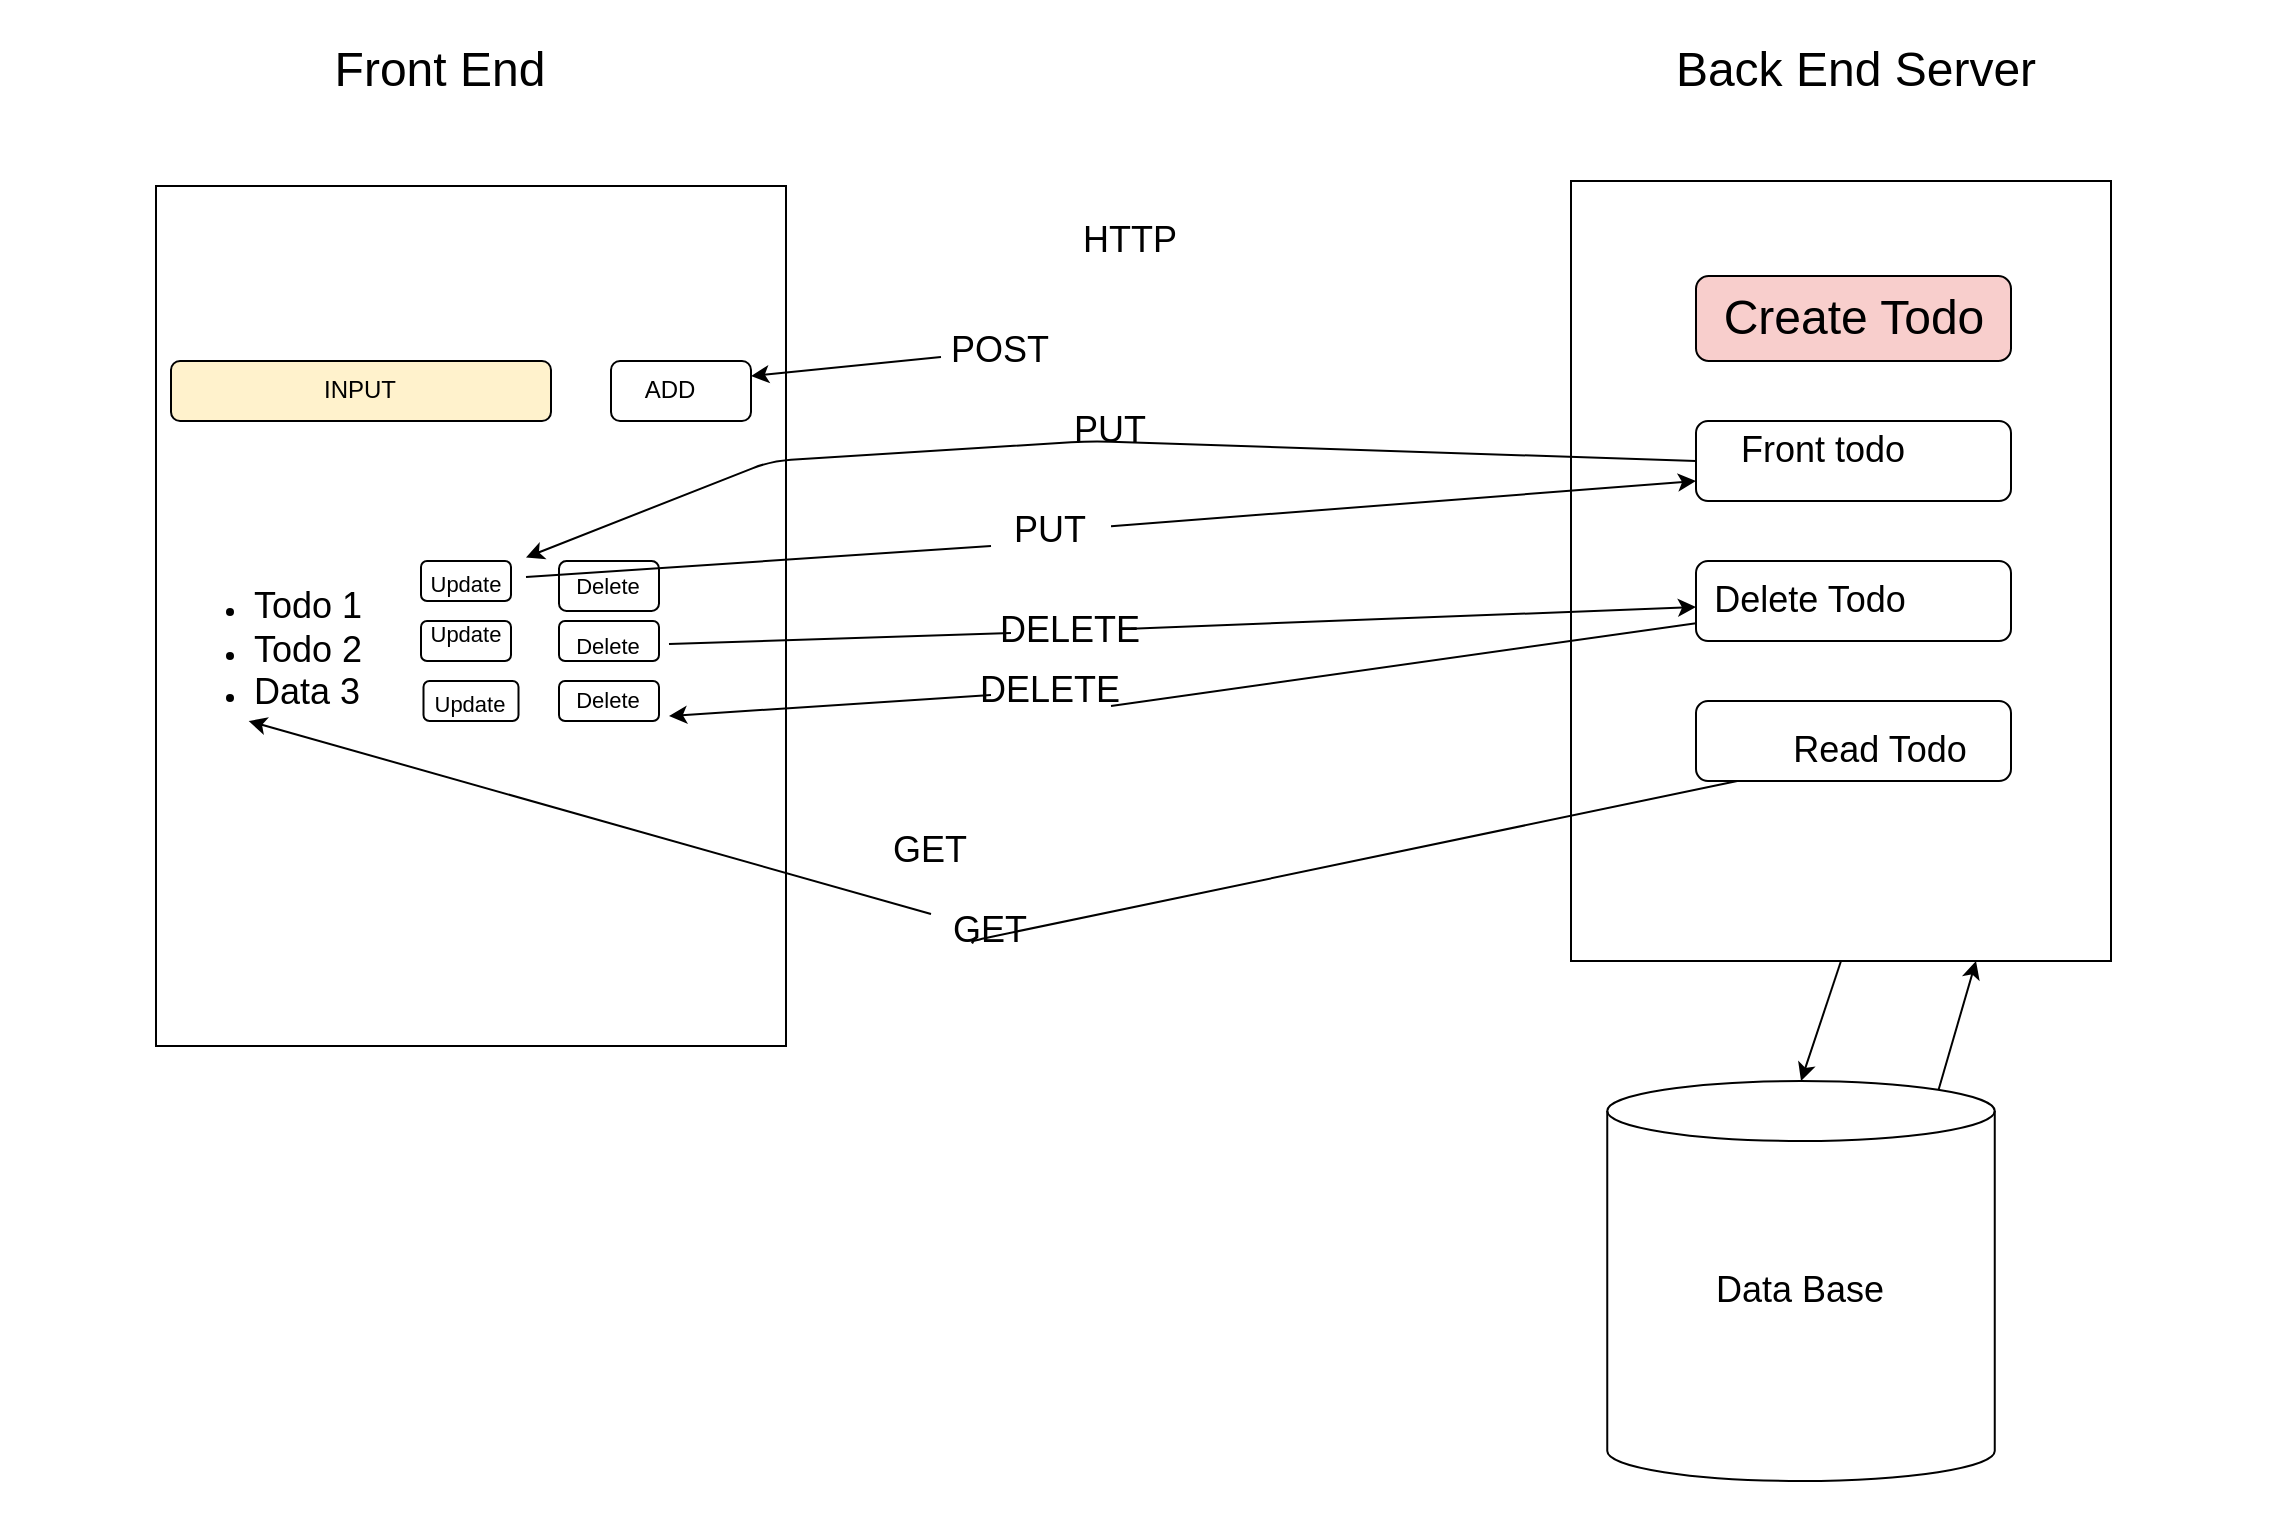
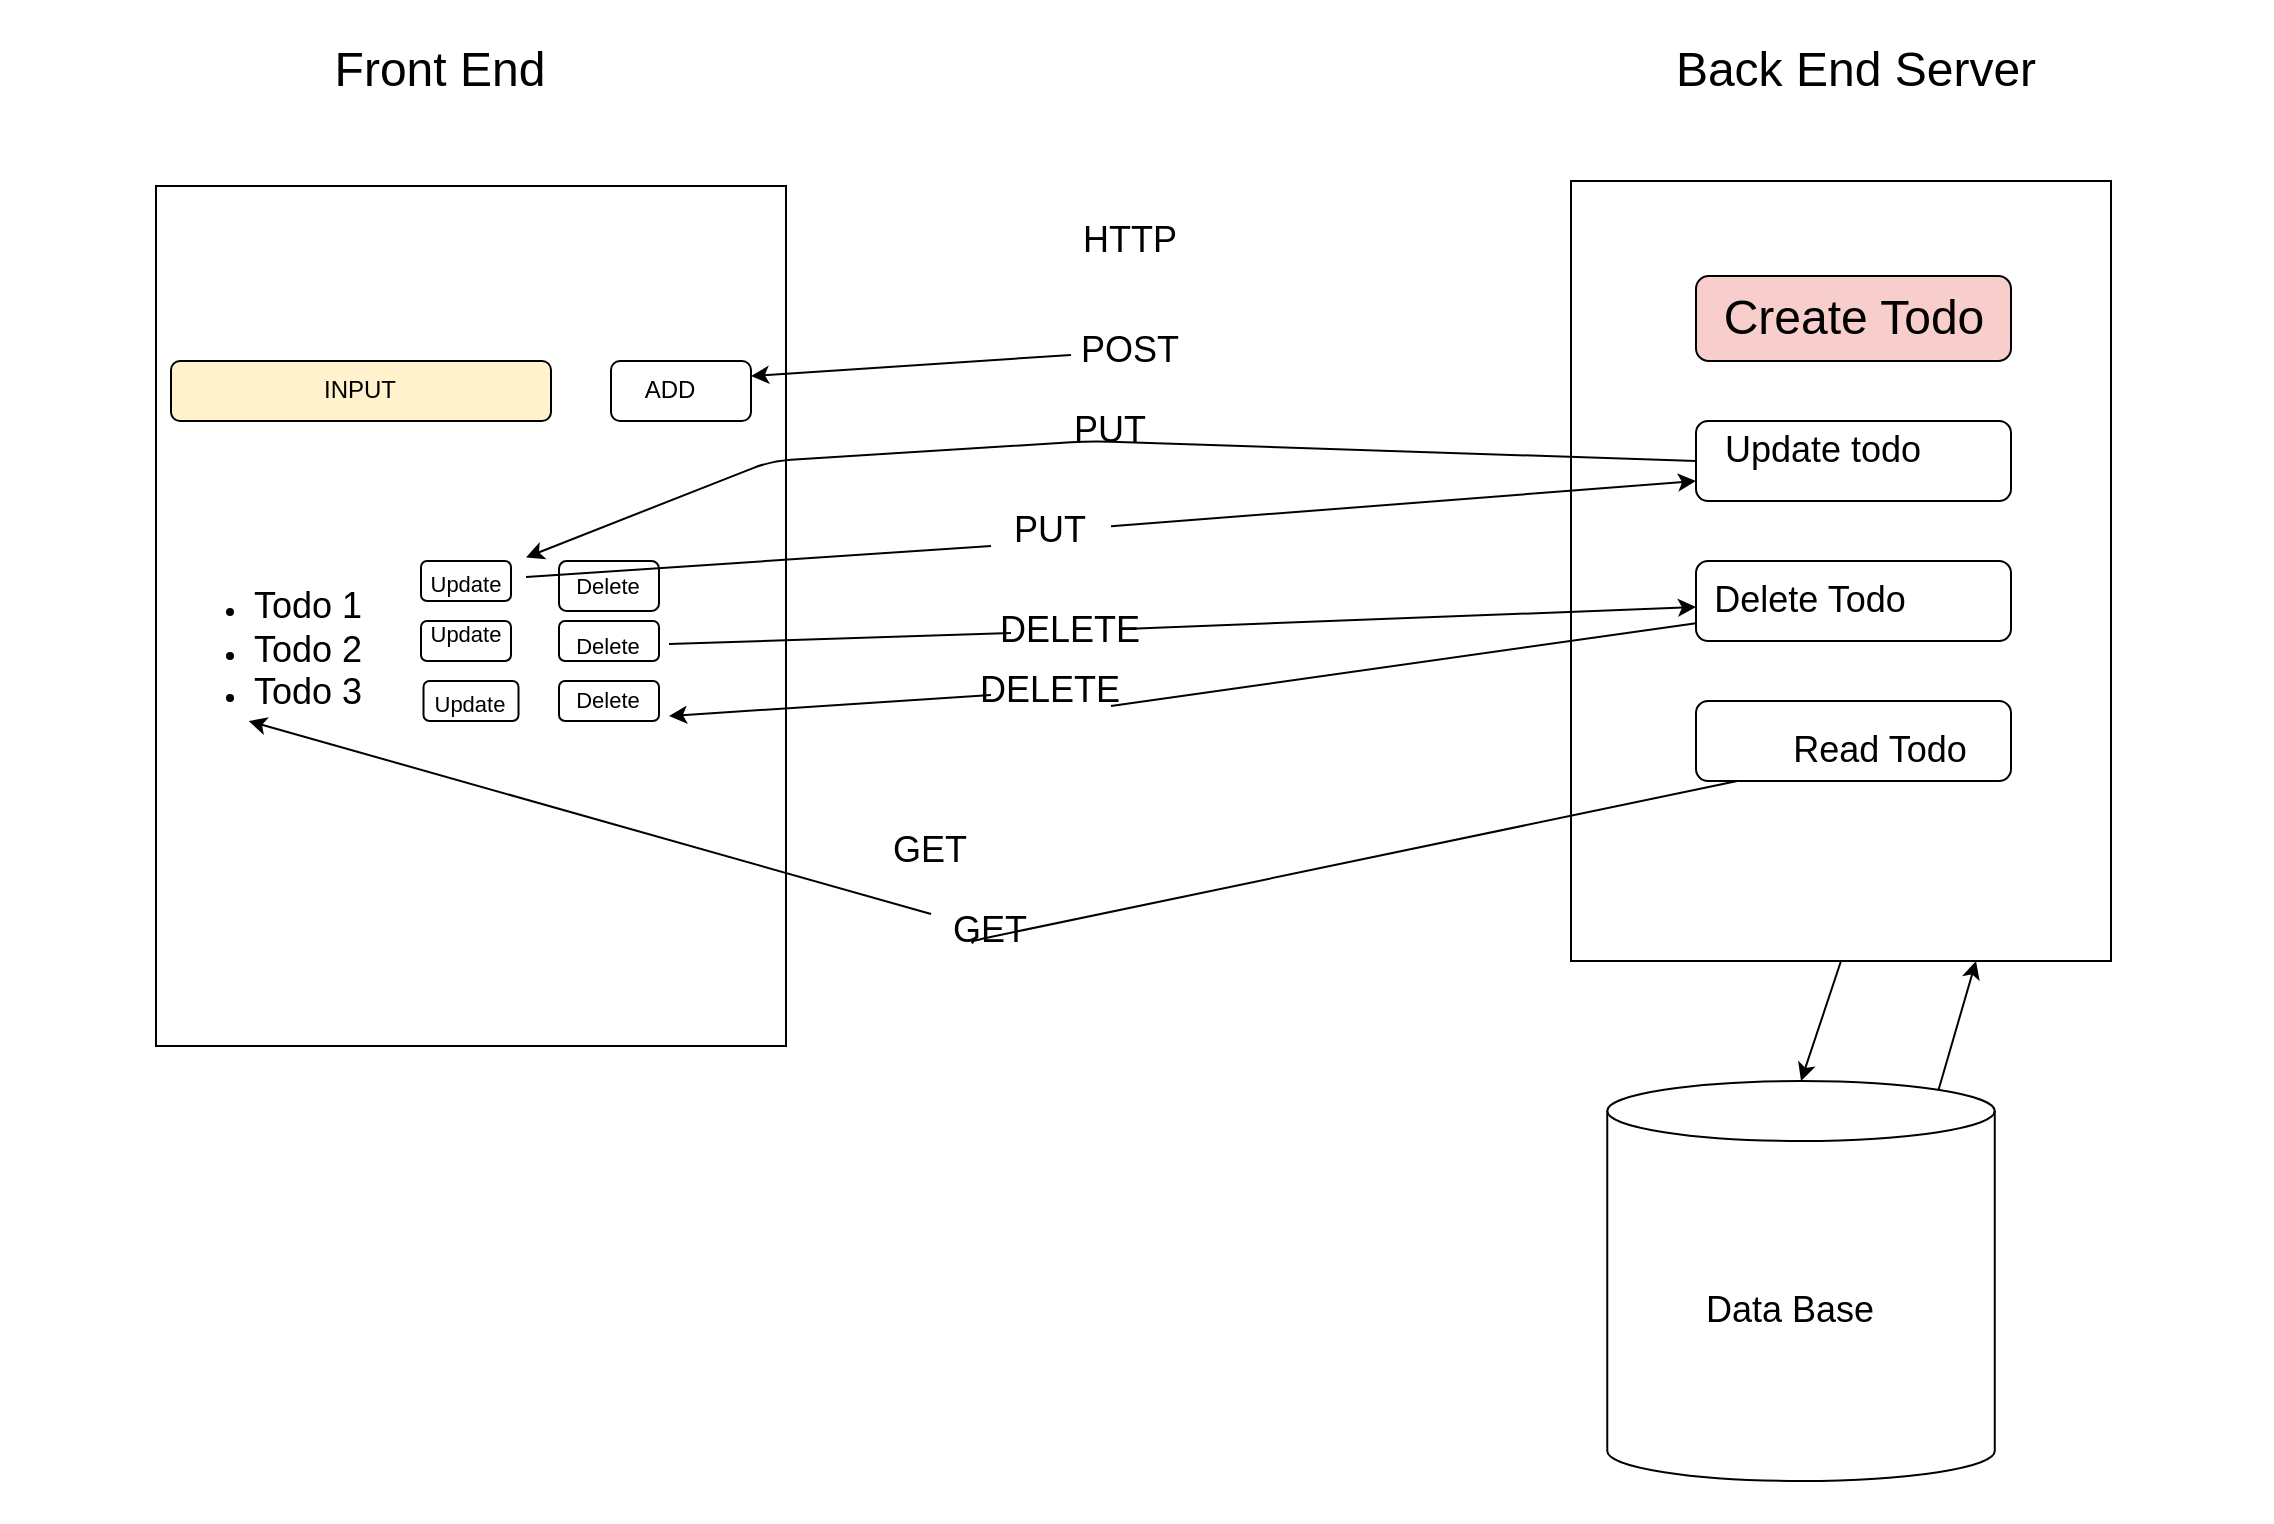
- <mxCell id="40" value="POST" style="text;html=1;strokeColor=none;fillColor=none;align=center;verticalAlign=middle;whiteSpace=wrap;rounded=0;fontSize=18;" vertex="1" parent="1"><mxGeometry x="470" y="160" width="60" height="30" as="geometry" /></mxCell>
+ <mxCell id="40" value="POST" style="text;html=1;strokeColor=none;fillColor=none;align=center;verticalAlign=middle;whiteSpace=wrap;rounded=0;fontSize=18;" vertex="1" parent="1"><mxGeometry x="535" y="160" width="60" height="30" as="geometry" /></mxCell>
- <mxCell id="30" value="Front todo" style="text;html=1;strokeColor=none;fillColor=none;align=center;verticalAlign=middle;whiteSpace=wrap;rounded=0;fontSize=18;" vertex="1" parent="1"><mxGeometry x="855" y="210" width="112.5" height="30" as="geometry" /></mxCell>
+ <mxCell id="30" value="Update todo" style="text;html=1;strokeColor=none;fillColor=none;align=center;verticalAlign=middle;whiteSpace=wrap;rounded=0;fontSize=18;" vertex="1" parent="1"><mxGeometry x="855" y="210" width="112.5" height="30" as="geometry" /></mxCell>
- <mxCell id="9" value="&lt;ul&gt;&lt;li&gt;&lt;font style=&quot;font-size: 18px&quot;&gt;Todo 1&lt;/font&gt;&lt;/li&gt;&lt;li&gt;&lt;font style=&quot;font-size: 18px&quot;&gt;Todo 2&lt;/font&gt;&lt;/li&gt;&lt;li&gt;&lt;font style=&quot;font-size: 18px&quot;&gt;Data 3&lt;/font&gt;&lt;/li&gt;&lt;/ul&gt;" style="text;strokeColor=none;fillColor=none;html=1;whiteSpace=wrap;verticalAlign=middle;overflow=hidden;" vertex="1" parent="1"><mxGeometry x="85" y="240" width="110" height="170" as="geometry" /></mxCell>
+ <mxCell id="9" value="&lt;ul&gt;&lt;li&gt;&lt;font style=&quot;font-size: 18px&quot;&gt;Todo 1&lt;/font&gt;&lt;/li&gt;&lt;li&gt;&lt;font style=&quot;font-size: 18px&quot;&gt;Todo 2&lt;/font&gt;&lt;/li&gt;&lt;li&gt;&lt;font style=&quot;font-size: 18px&quot;&gt;Todo 3&lt;/font&gt;&lt;/li&gt;&lt;/ul&gt;" style="text;strokeColor=none;fillColor=none;html=1;whiteSpace=wrap;verticalAlign=middle;overflow=hidden;" vertex="1" parent="1"><mxGeometry x="85" y="240" width="110" height="170" as="geometry" /></mxCell>
- <mxCell id="39" value="Data Base" style="text;html=1;strokeColor=none;fillColor=none;align=center;verticalAlign=middle;whiteSpace=wrap;rounded=0;fontSize=18;" vertex="1" parent="1"><mxGeometry x="825.01" y="630" width="150" height="30" as="geometry" /></mxCell>
+ <mxCell id="39" value="Data Base" style="text;html=1;strokeColor=none;fillColor=none;align=center;verticalAlign=middle;whiteSpace=wrap;rounded=0;fontSize=18;" vertex="1" parent="1"><mxGeometry x="820.01" y="640" width="150" height="30" as="geometry" /></mxCell>
